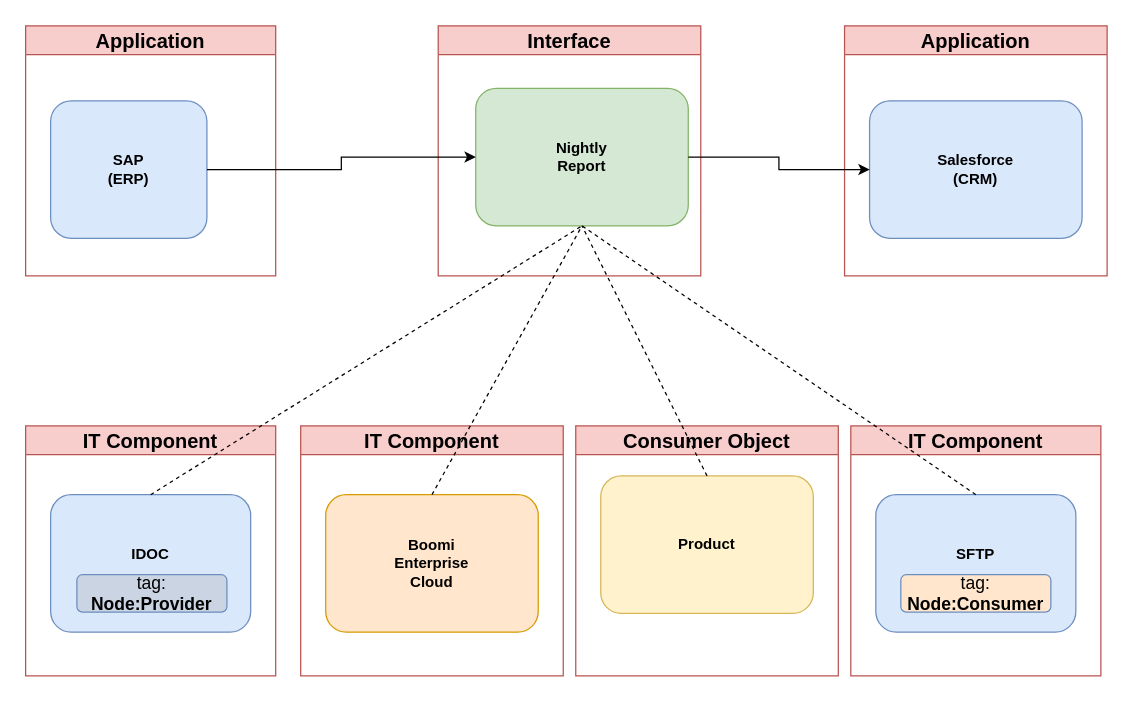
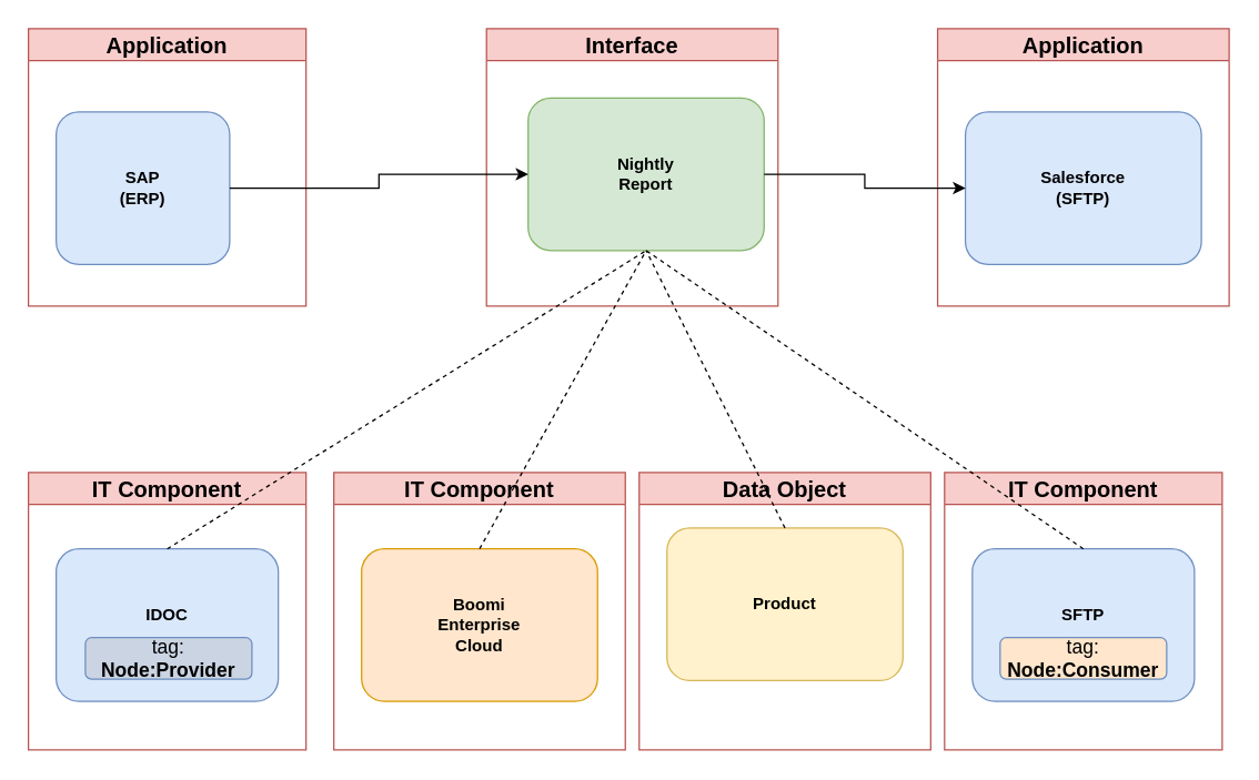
- <mxCell id="7" value="&lt;b&gt;Salesforce&lt;br&gt;(CRM)&lt;/b&gt;" style="rounded=1;whiteSpace=wrap;html=1;fillColor=#dae8fc;strokeColor=#6c8ebf;" vertex="1" parent="6"><mxGeometry x="20" y="60" width="170" height="110" as="geometry" /></mxCell>
+ <mxCell id="7" value="&lt;b&gt;Salesforce&lt;br&gt;(SFTP)&lt;/b&gt;" style="rounded=1;whiteSpace=wrap;html=1;fillColor=#dae8fc;strokeColor=#6c8ebf;" vertex="1" parent="6"><mxGeometry x="20" y="60" width="170" height="110" as="geometry" /></mxCell>
- <mxCell id="16" value="&lt;font style=&quot;font-size: 16px;&quot;&gt;Consumer Object&lt;/font&gt;" style="swimlane;whiteSpace=wrap;html=1;fillColor=#f8cecc;strokeColor=#b85450;startSize=23;" vertex="1" parent="1"><mxGeometry x="460" y="340" width="210" height="200" as="geometry" /></mxCell>
+ <mxCell id="16" value="&lt;font style=&quot;font-size: 16px;&quot;&gt;Data Object&lt;/font&gt;" style="swimlane;whiteSpace=wrap;html=1;fillColor=#f8cecc;strokeColor=#b85450;startSize=23;" vertex="1" parent="1"><mxGeometry x="460" y="340" width="210" height="200" as="geometry" /></mxCell>
